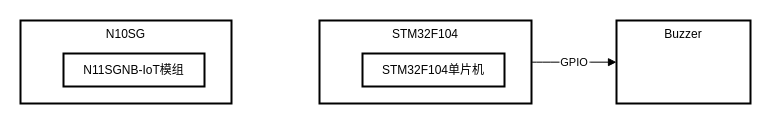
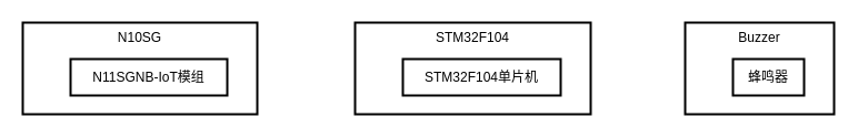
- <mxCell id="8" value="GPIO" style="curved=1;startArrow=none;endArrow=block;exitX=1.002;exitY=0.502;entryX=0.002;entryY=0.502;rounded=0;" edge="1" parent="1" source="4" target="2"><mxGeometry relative="1" as="geometry"><Array as="points" /></mxGeometry></mxCell>
+ <mxCell id="3" value="蜂鸣器" style="whiteSpace=wrap;strokeWidth=2;" vertex="1" parent="2"><mxGeometry x="43" y="33" width="64" height="33" as="geometry" /></mxCell>
